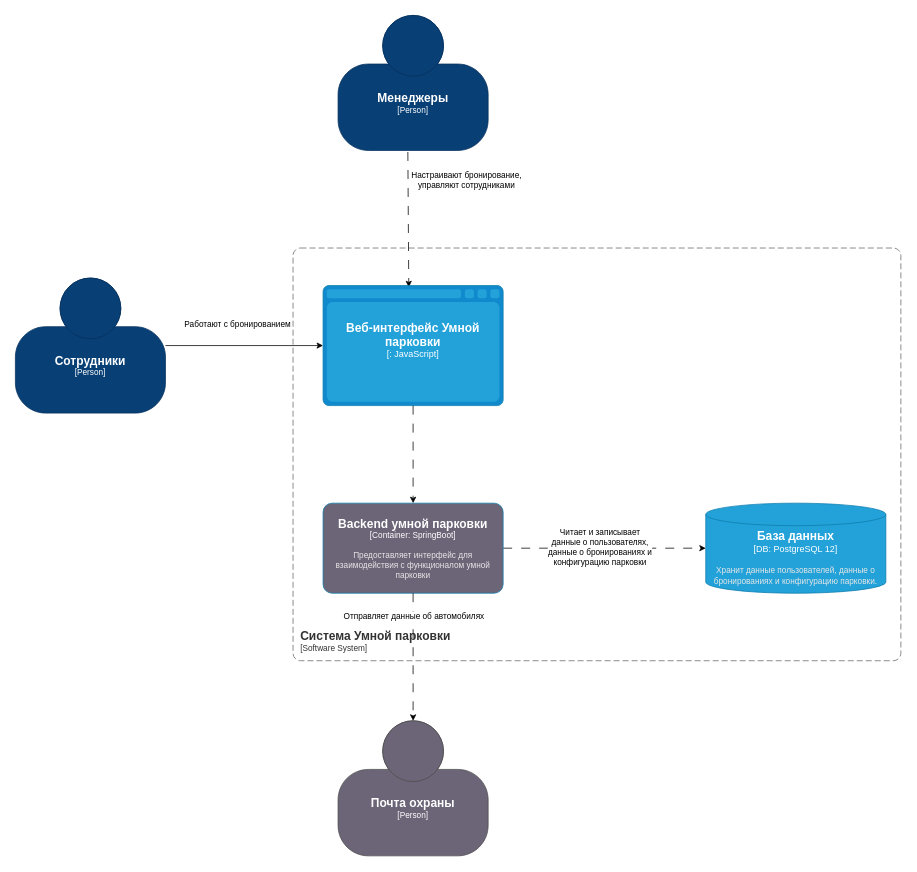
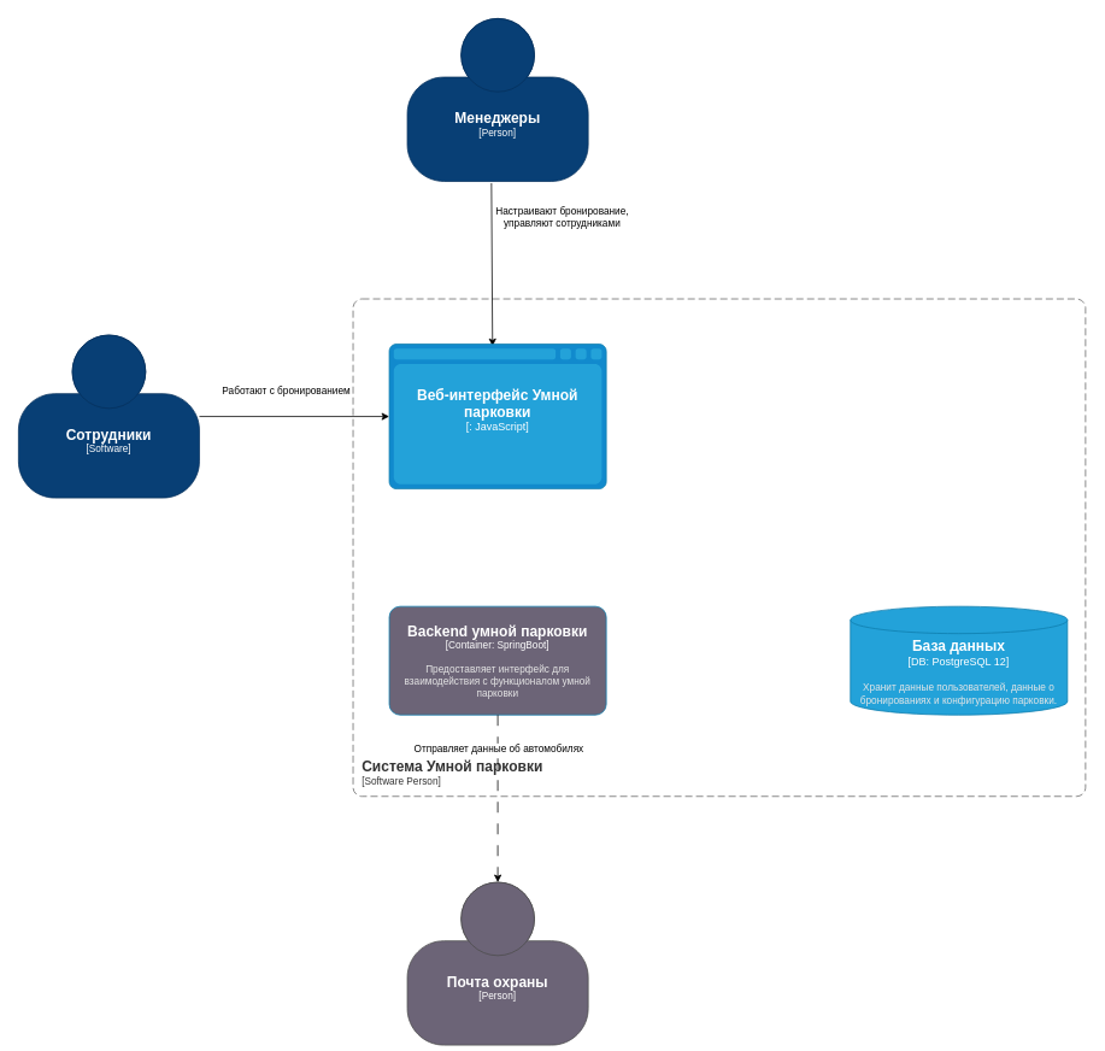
- <mxCell id="9" style="rounded=0;orthogonalLoop=1;jettySize=auto;html=1;dashed=1;dashPattern=12 12;exitX=0.465;exitY=1.011;exitDx=0;exitDy=0;exitPerimeter=0;entryX=0.476;entryY=0.014;entryDx=0;entryDy=0;entryPerimeter=0;" edge="1" parent="1" source="7" target="16"><mxGeometry relative="1" as="geometry"><mxPoint x="990" y="560" as="sourcePoint" /><mxPoint x="543" y="670" as="targetPoint" /></mxGeometry></mxCell>
+ <mxCell id="9" style="rounded=0;orthogonalLoop=1;jettySize=auto;html=1;dashed=0;dashPattern=12 12;exitX=0.465;exitY=1.011;exitDx=0;exitDy=0;exitPerimeter=0;entryX=0.476;entryY=0.014;entryDx=0;entryDy=0;entryPerimeter=0;" edge="1" parent="1" source="7" target="16"><mxGeometry relative="1" as="geometry"><mxPoint x="990" y="560" as="sourcePoint" /><mxPoint x="543" y="670" as="targetPoint" /></mxGeometry></mxCell>
- <mxCell id="8" value="&lt;font style=&quot;font-size: 16px&quot;&gt;&lt;b&gt;Сотрудники&lt;/b&gt;&lt;/font&gt;&lt;div&gt;[Person]&lt;/div&gt;&lt;br&gt;&lt;div&gt;&lt;font style=&quot;font-size: 11px&quot;&gt;&lt;font color=&quot;#cccccc&quot;&gt;&lt;/font&gt;&lt;/div&gt;" style="html=1;fontSize=11;dashed=0;whiteSpace=wrap;fillColor=#083F75;strokeColor=#06315C;fontColor=#ffffff;shape=mxgraph.c4.person2;align=center;metaEdit=1;points=[[0.5,0,0],[1,0.5,0],[1,0.75,0],[0.75,1,0],[0.5,1,0],[0.25,1,0],[0,0.75,0],[0,0.5,0]];resizable=0;" vertex="1" parent="1"><mxGeometry x="20" y="370" width="200" height="180" as="geometry" /></mxCell>
+ <mxCell id="8" value="&lt;font style=&quot;font-size: 16px&quot;&gt;&lt;b&gt;Сотрудники&lt;/b&gt;&lt;/font&gt;&lt;div&gt;[Software]&lt;/div&gt;&lt;br&gt;&lt;div&gt;&lt;font style=&quot;font-size: 11px&quot;&gt;&lt;font color=&quot;#cccccc&quot;&gt;&lt;/font&gt;&lt;/div&gt;" style="html=1;fontSize=11;dashed=0;whiteSpace=wrap;fillColor=#083F75;strokeColor=#06315C;fontColor=#ffffff;shape=mxgraph.c4.person2;align=center;metaEdit=1;points=[[0.5,0,0],[1,0.5,0],[1,0.75,0],[0.75,1,0],[0.5,1,0],[0.25,1,0],[0,0.75,0],[0,0.5,0]];resizable=0;" vertex="1" parent="1"><mxGeometry x="20" y="370" width="200" height="180" as="geometry" /></mxCell>
- <mxCell id="17" style="edgeStyle=orthogonalEdgeStyle;rounded=0;orthogonalLoop=1;jettySize=auto;html=1;entryX=0.5;entryY=0;entryDx=0;entryDy=0;entryPerimeter=0;dashed=1;dashPattern=12 12;" edge="1" parent="1" source="16" target="5"><mxGeometry relative="1" as="geometry" /></mxCell>
- <mxCell id="3" style="edgeStyle=orthogonalEdgeStyle;rounded=0;orthogonalLoop=1;jettySize=auto;html=1;dashed=1;dashPattern=12 12;" edge="1" parent="1" source="5" target="2"><mxGeometry relative="1" as="geometry" /></mxCell>
- <mxCell id="4" value="Читает и записывает&lt;br&gt;данные о пользователях,&lt;br&gt;данные о бронированиях и&lt;br&gt;конфигурацию парковки" style="edgeLabel;html=1;align=center;verticalAlign=middle;resizable=0;points=[];" vertex="1" connectable="0" parent="3"><mxGeometry x="-0.053" y="2" relative="1" as="geometry"><mxPoint as="offset" /></mxGeometry></mxCell>
- <mxCell id="6" value="&lt;font style=&quot;font-size: 16px&quot;&gt;&lt;b&gt;&lt;div style=&quot;text-align: left&quot;&gt;Система Умной парковки&lt;/div&gt;&lt;/b&gt;&lt;/font&gt;&lt;div style=&quot;text-align: left&quot;&gt;[Software System]&lt;/div&gt;" style="rounded=1;fontSize=11;whiteSpace=wrap;html=1;dashed=1;arcSize=20;fillColor=none;strokeColor=#666666;fontColor=#333333;labelBackgroundColor=none;align=left;verticalAlign=bottom;labelBorderColor=none;spacingTop=0;spacing=10;dashPattern=8 4;metaEdit=1;rotatable=0;perimeter=rectanglePerimeter;noLabel=0;labelPadding=0;allowArrows=0;connectable=0;expand=0;recursiveResize=0;editable=1;pointerEvents=0;absoluteArcSize=1;points=[[0.25,0,0],[0.5,0,0],[0.75,0,0],[1,0.25,0],[1,0.5,0],[1,0.75,0],[0.75,1,0],[0.5,1,0],[0.25,1,0],[0,0.75,0],[0,0.5,0],[0,0.25,0]];" vertex="1" parent="1"><mxGeometry x="390" width="810" height="550" as="geometry" y="330" /></mxCell>
+ <mxCell id="6" value="&lt;font style=&quot;font-size: 16px&quot;&gt;&lt;b&gt;&lt;div style=&quot;text-align: left&quot;&gt;Система Умной парковки&lt;/div&gt;&lt;/b&gt;&lt;/font&gt;&lt;div style=&quot;text-align: left&quot;&gt;[Software Person]&lt;/div&gt;" style="rounded=1;fontSize=11;whiteSpace=wrap;html=1;dashed=1;arcSize=20;fillColor=none;strokeColor=#666666;fontColor=#333333;labelBackgroundColor=none;align=left;verticalAlign=bottom;labelBorderColor=none;spacingTop=0;spacing=10;dashPattern=8 4;metaEdit=1;rotatable=0;perimeter=rectanglePerimeter;noLabel=0;labelPadding=0;allowArrows=0;connectable=0;expand=0;recursiveResize=0;editable=1;pointerEvents=0;absoluteArcSize=1;points=[[0.25,0,0],[0.5,0,0],[0.75,0,0],[1,0.25,0],[1,0.5,0],[1,0.75,0],[0.75,1,0],[0.5,1,0],[0.25,1,0],[0,0.75,0],[0,0.5,0],[0,0.25,0]];" vertex="1" parent="1"><mxGeometry x="390" width="810" height="550" as="geometry" y="330" /></mxCell>
- <mxCell id="13" value="&lt;font style=&quot;font-size: 16px&quot;&gt;&lt;b&gt;Почта охраны&lt;/b&gt;&lt;/font&gt;&lt;div&gt;[Person]&lt;/div&gt;&lt;br&gt;&lt;div&gt;&lt;font style=&quot;font-size: 11px&quot;&gt;&lt;font color=&quot;#cccccc&quot;&gt;&lt;/font&gt;&lt;/div&gt;" style="html=1;fontSize=11;dashed=0;whiteSpace=wrap;fillColor=#6C6477;strokeColor=#4D4D4D;fontColor=#ffffff;shape=mxgraph.c4.person2;align=center;metaEdit=1;points=[[0.5,0,0],[1,0.5,0],[1,0.75,0],[0.75,1,0],[0.5,1,0],[0.25,1,0],[0,0.75,0],[0,0.5,0]];resizable=0;" vertex="1" parent="1"><mxGeometry x="450" y="960" width="200" height="180" as="geometry" /></mxCell>
+ <mxCell id="13" value="&lt;font style=&quot;font-size: 16px&quot;&gt;&lt;b&gt;Почта охраны&lt;/b&gt;&lt;/font&gt;&lt;div&gt;[Person]&lt;/div&gt;&lt;br&gt;&lt;div&gt;&lt;font style=&quot;font-size: 11px&quot;&gt;&lt;font color=&quot;#cccccc&quot;&gt;&lt;/font&gt;&lt;/div&gt;" style="html=1;fontSize=11;dashed=0;whiteSpace=wrap;fillColor=#6C6477;strokeColor=#4D4D4D;fontColor=#ffffff;shape=mxgraph.c4.person2;align=center;metaEdit=1;points=[[0.5,0,0],[1,0.5,0],[1,0.75,0],[0.75,1,0],[0.5,1,0],[0.25,1,0],[0,0.75,0],[0,0.5,0]];resizable=0;" vertex="1" parent="1"><mxGeometry x="450" y="975" width="200" height="180" as="geometry" /></mxCell>
